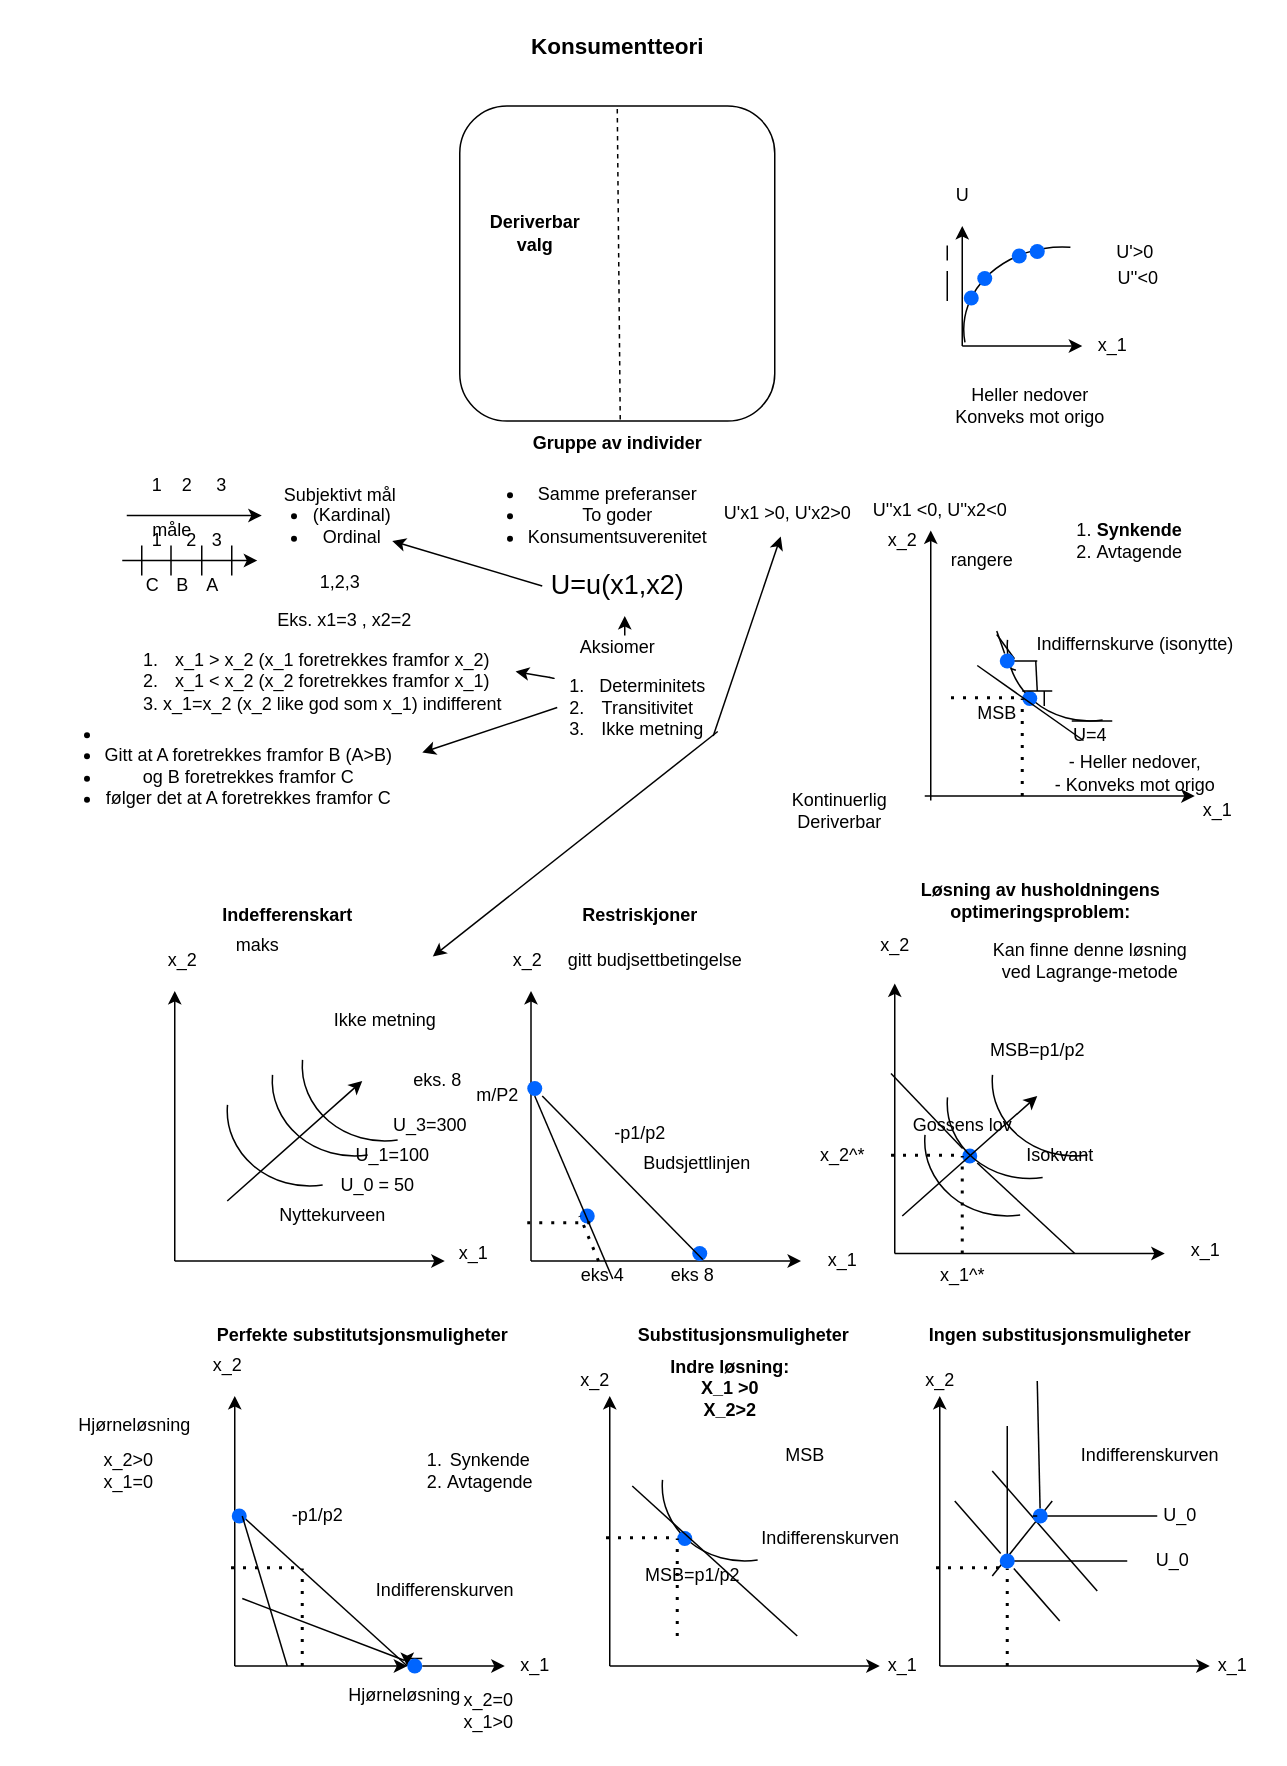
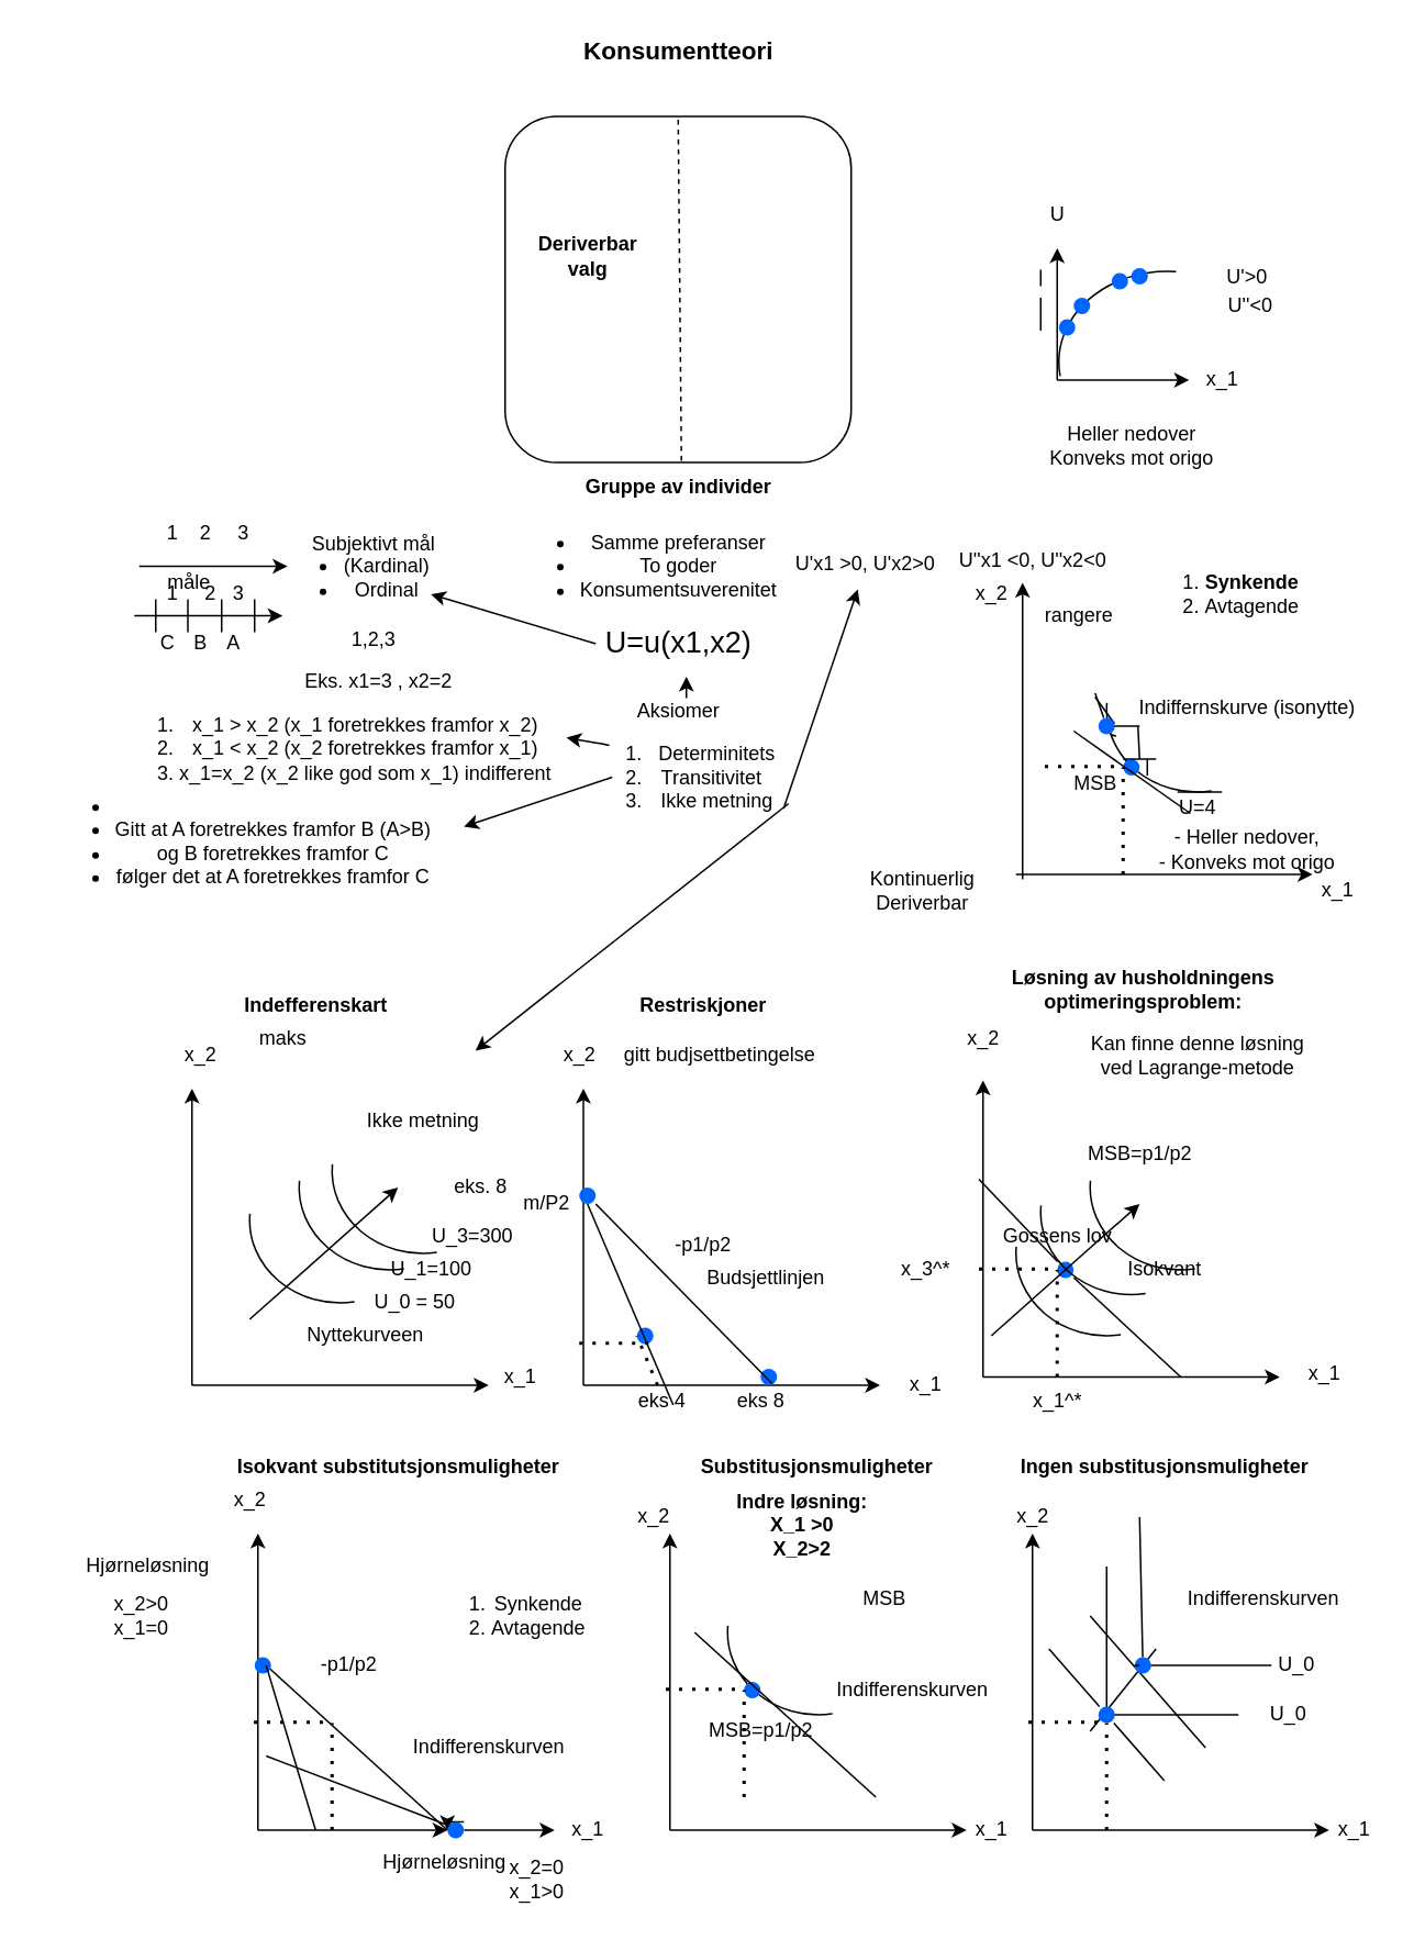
- <mxCell id="138" value="x_2^*" style="text;html=1;align=center;verticalAlign=middle;resizable=0;points=[];autosize=1;" parent="1" vertex="1"><mxGeometry x="536" y="760" width="50" height="20" as="geometry" /></mxCell>
+ <mxCell id="138" value="x_3^*" style="text;html=1;align=center;verticalAlign=middle;resizable=0;points=[];autosize=1;" parent="1" vertex="1"><mxGeometry x="536" y="760" width="50" height="20" as="geometry" /></mxCell>
- <mxCell id="78" value="Perfekte substitutsjonsmuligheter" style="text;html=1;align=center;verticalAlign=middle;resizable=0;points=[];autosize=1;fontStyle=1" parent="1" vertex="1"><mxGeometry x="136" y="880" width="210" height="20" as="geometry" /></mxCell>
+ <mxCell id="78" value="Isokvant substitutsjonsmuligheter" style="text;html=1;align=center;verticalAlign=middle;resizable=0;points=[];autosize=1;fontStyle=1" parent="1" vertex="1"><mxGeometry x="136" y="880" width="210" height="20" as="geometry" /></mxCell>
